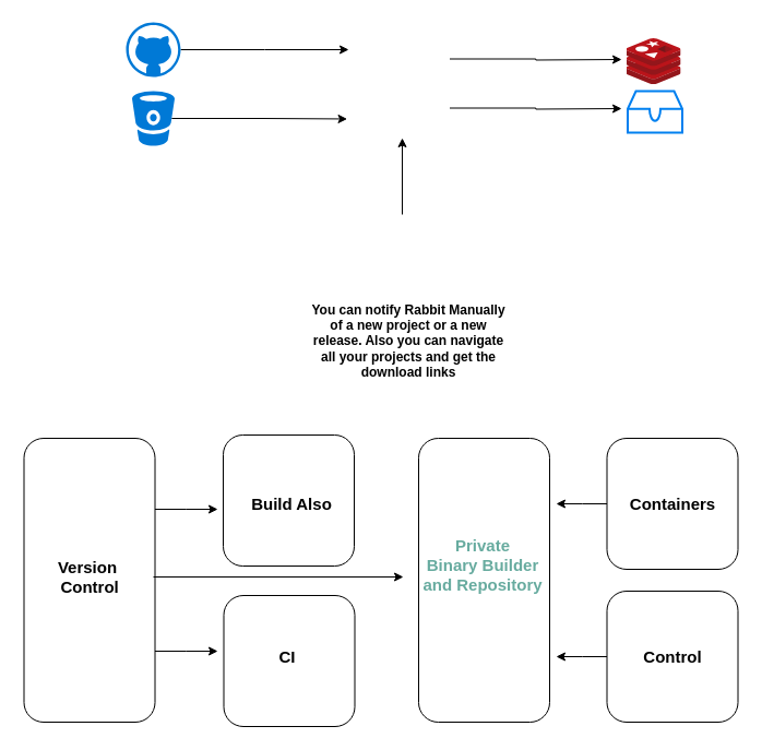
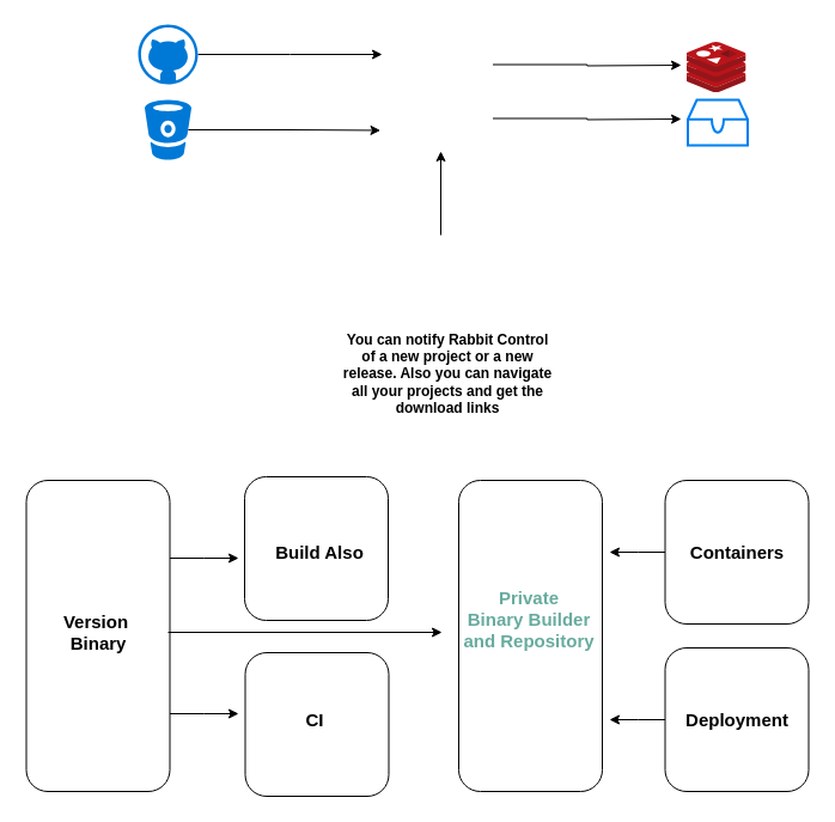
- <mxCell id="13" value="You can notify Rabbit Manually of a new project or a new release. Also you can navigate all your projects and get the download links" style="text;html=1;strokeColor=none;fillColor=none;align=center;verticalAlign=middle;whiteSpace=wrap;rounded=0;fontStyle=1" parent="1" vertex="1"><mxGeometry x="284" y="266" width="180" height="92" as="geometry" /></mxCell>
+ <mxCell id="13" value="You can notify Rabbit Control of a new project or a new release. Also you can navigate all your projects and get the download links" style="text;html=1;strokeColor=none;fillColor=none;align=center;verticalAlign=middle;whiteSpace=wrap;rounded=0;fontStyle=1" parent="1" vertex="1"><mxGeometry x="284" y="266" width="180" height="92" as="geometry" /></mxCell>
- <mxCell id="23" value="&lt;font style=&quot;font-size: 15px&quot;&gt;Version&lt;br&gt;&amp;nbsp;Control&lt;/font&gt;" style="text;html=1;strokeColor=none;fillColor=none;align=center;verticalAlign=middle;whiteSpace=wrap;rounded=0;fontStyle=1" vertex="1" parent="1"><mxGeometry x="20" y="482" width="120" height="92" as="geometry" /></mxCell>
+ <mxCell id="23" value="&lt;font style=&quot;font-size: 15px&quot;&gt;Version&lt;br&gt;&amp;nbsp;Binary&lt;/font&gt;" style="text;html=1;strokeColor=none;fillColor=none;align=center;verticalAlign=middle;whiteSpace=wrap;rounded=0;fontStyle=1" vertex="1" parent="1"><mxGeometry x="20" y="482" width="120" height="92" as="geometry" /></mxCell>
- <mxCell id="30" value="&lt;font style=&quot;font-size: 15px&quot;&gt;Control&lt;/font&gt;&lt;br&gt;" style="text;html=1;strokeColor=none;fillColor=none;align=center;verticalAlign=middle;whiteSpace=wrap;rounded=0;fontStyle=1" vertex="1" parent="1"><mxGeometry x="555.5" y="555" width="120" height="92" as="geometry" /></mxCell>
+ <mxCell id="30" value="&lt;font style=&quot;font-size: 15px&quot;&gt;Deployment&lt;/font&gt;&lt;br&gt;" style="text;html=1;strokeColor=none;fillColor=none;align=center;verticalAlign=middle;whiteSpace=wrap;rounded=0;fontStyle=1" vertex="1" parent="1"><mxGeometry x="555.5" y="555" width="120" height="92" as="geometry" /></mxCell>
